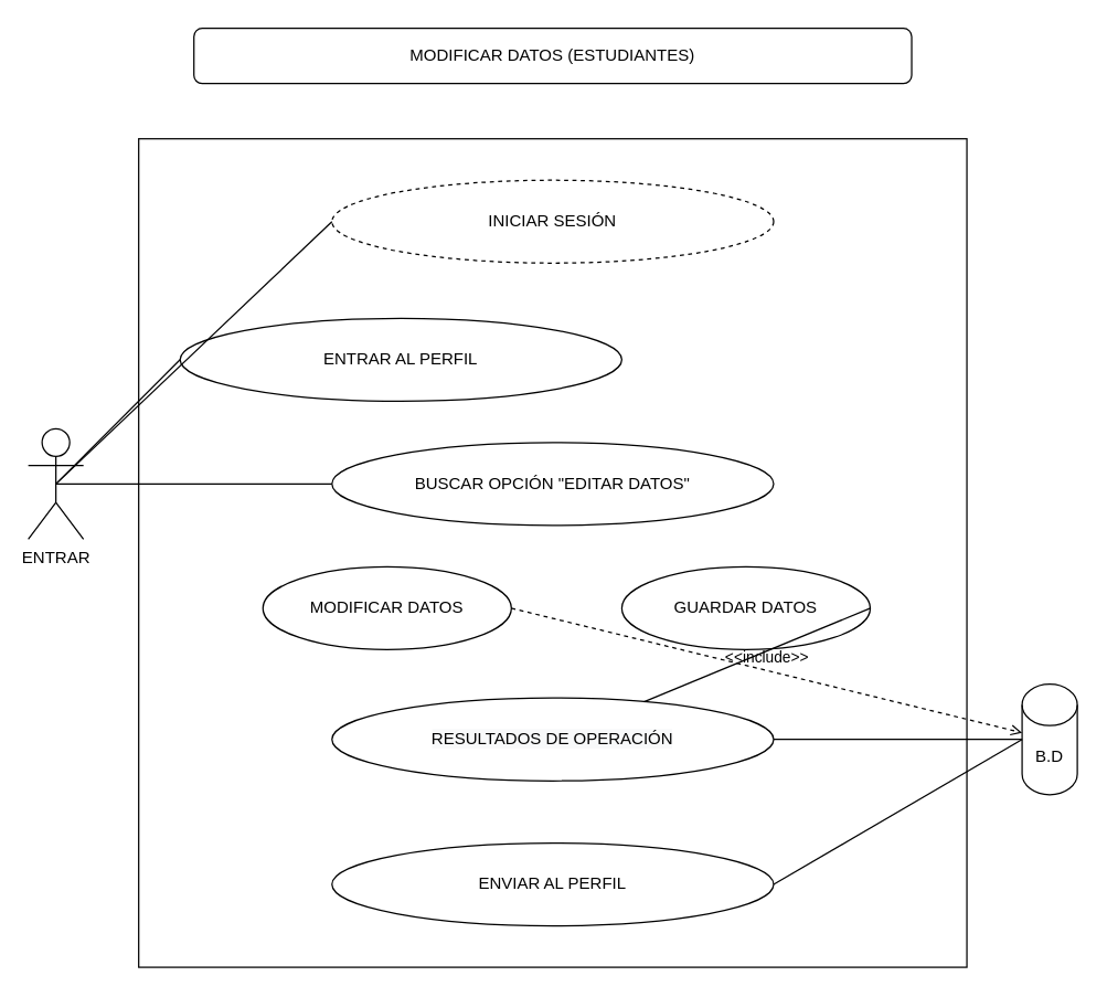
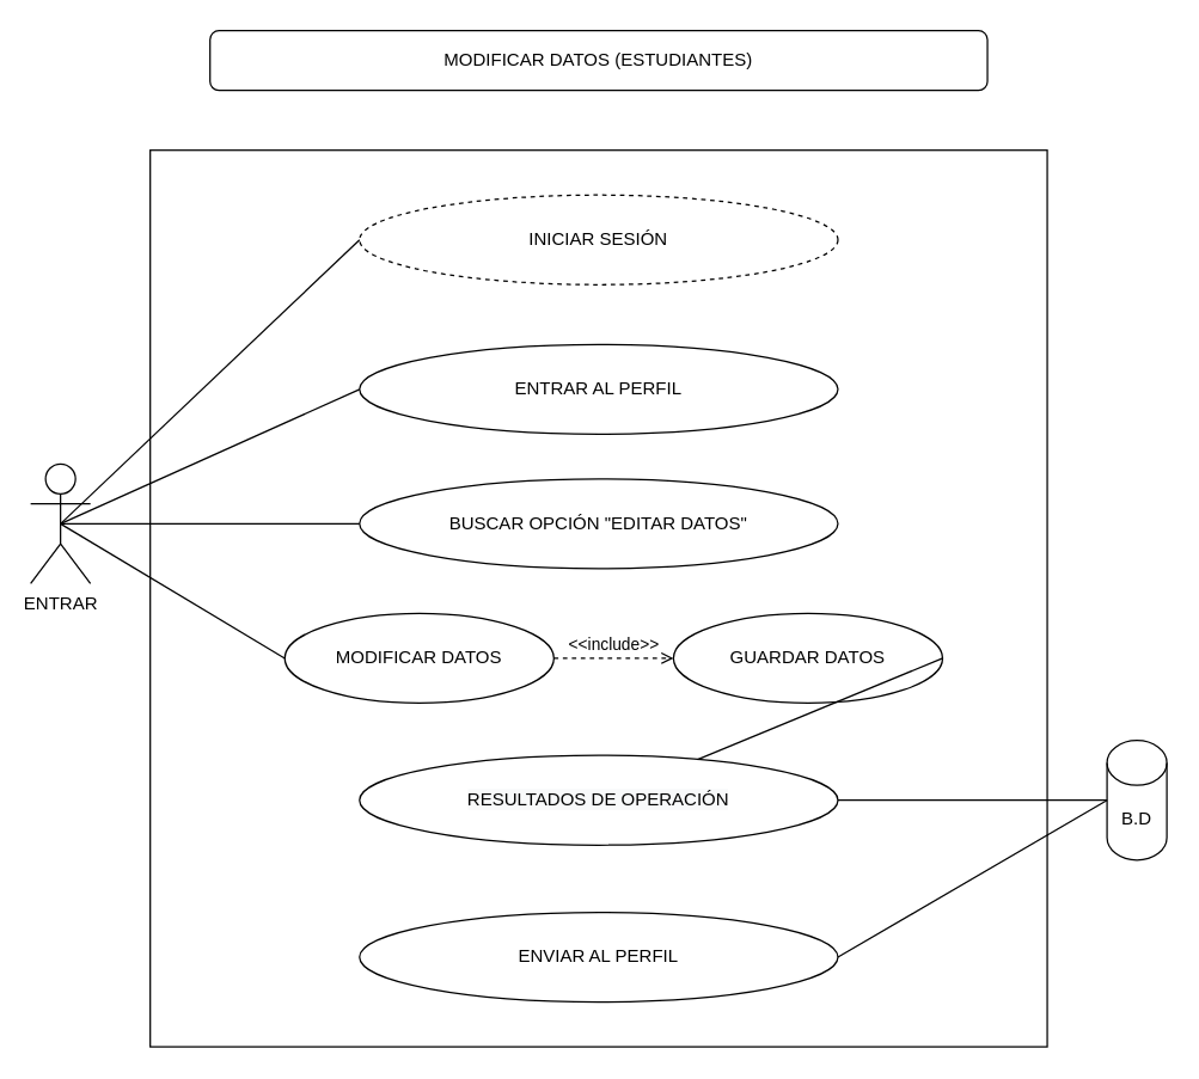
- <mxCell id="5" value="&lt;span&gt;ENTRAR AL PERFIL&lt;/span&gt;" style="ellipse;whiteSpace=wrap;html=1;" parent="1" vertex="1"><mxGeometry x="130" y="230" width="320" height="60" as="geometry" /></mxCell>
+ <mxCell id="5" value="&lt;span&gt;ENTRAR AL PERFIL&lt;/span&gt;" style="ellipse;whiteSpace=wrap;html=1;" parent="1" vertex="1"><mxGeometry x="240" y="230" width="320" height="60" as="geometry" /></mxCell>
+ <mxCell id="17" value="" style="endArrow=none;html=1;entryX=0;entryY=0.5;entryDx=0;entryDy=0;exitX=0.5;exitY=0.5;exitDx=0;exitDy=0;exitPerimeter=0;" parent="1" source="10" target="12" edge="1"><mxGeometry width="50" height="50" relative="1" as="geometry"><mxPoint x="370" y="450" as="sourcePoint" /><mxPoint x="420" y="400" as="targetPoint" /></mxGeometry></mxCell>
- <mxCell id="13" value="&amp;lt;&amp;lt;include&amp;gt;&amp;gt;" style="html=1;verticalAlign=bottom;labelBackgroundColor=none;endArrow=open;endFill=0;dashed=1;exitX=1;exitY=0.5;exitDx=0;exitDy=0;" parent="1" source="12" target="11" edge="1"><mxGeometry width="160" relative="1" as="geometry"><mxPoint x="310" y="420" as="sourcePoint" /><mxPoint x="470" y="420" as="targetPoint" /></mxGeometry></mxCell>
+ <mxCell id="13" value="&amp;lt;&amp;lt;include&amp;gt;&amp;gt;" style="html=1;verticalAlign=bottom;labelBackgroundColor=none;endArrow=open;endFill=0;dashed=1;exitX=1;exitY=0.5;exitDx=0;exitDy=0;entryX=0;entryY=0.5;entryDx=0;entryDy=0;" parent="1" source="12" target="7" edge="1"><mxGeometry width="160" relative="1" as="geometry"><mxPoint x="310" y="420" as="sourcePoint" /><mxPoint x="470" y="420" as="targetPoint" /></mxGeometry></mxCell>
